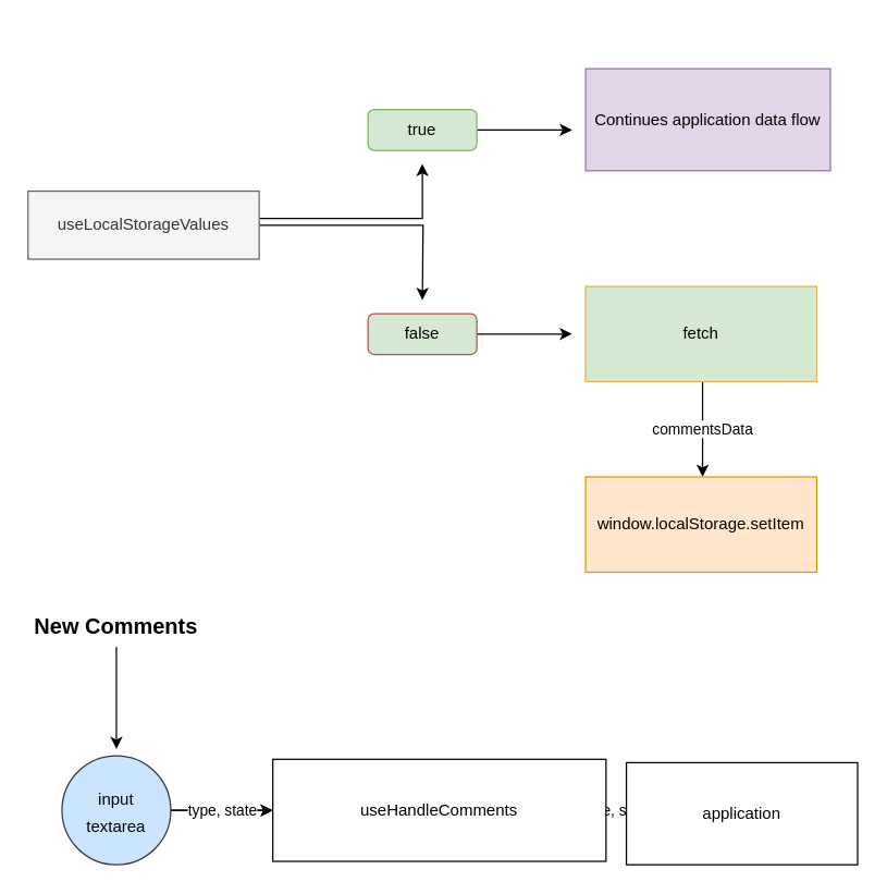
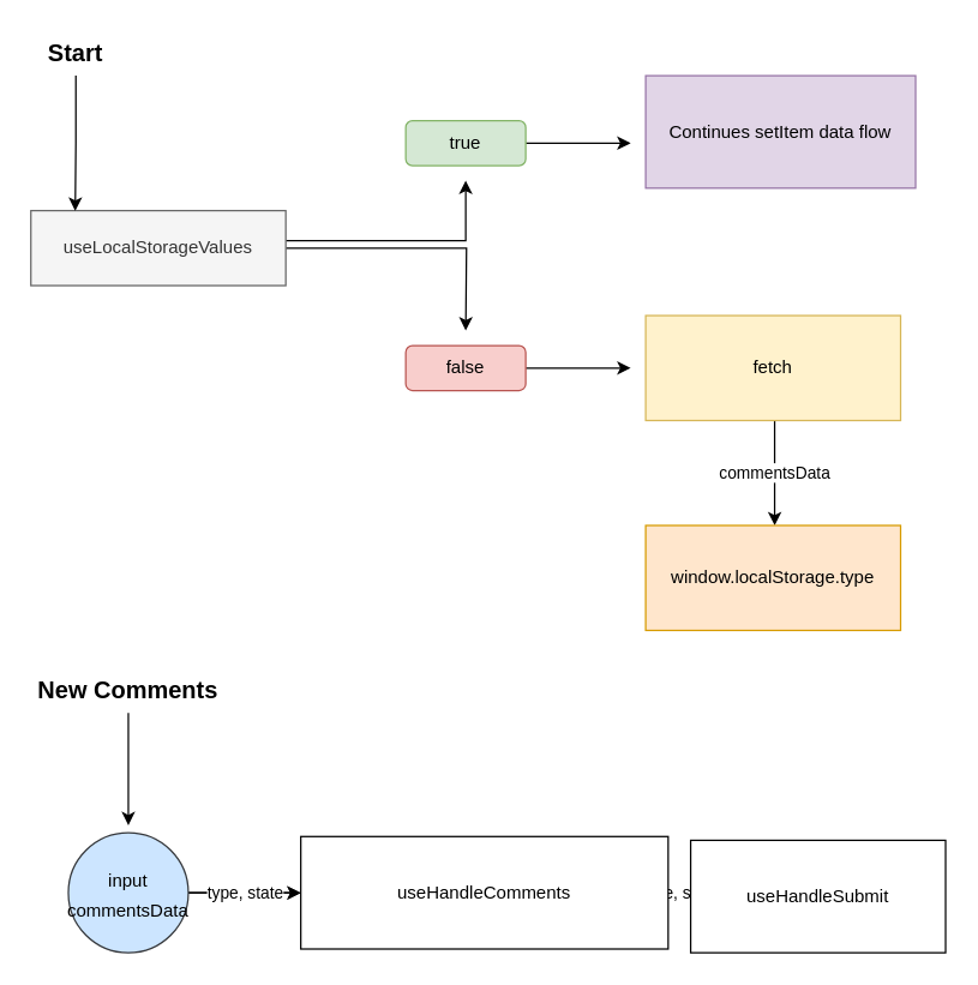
+ <mxCell id="14" value="&lt;b&gt;Start&lt;/b&gt;" style="text;html=1;strokeColor=none;fillColor=none;align=center;verticalAlign=middle;whiteSpace=wrap;rounded=0;fontSize=16;" parent="1" vertex="1"><mxGeometry x="20" y="20" width="60" height="30" as="geometry" /></mxCell>
- <mxCell id="9" value="Continues application data flow" style="rounded=0;whiteSpace=wrap;html=1;fillColor=#e1d5e7;strokeColor=#9673a6;" parent="1" vertex="1"><mxGeometry x="430" y="50" width="180" height="75" as="geometry" /></mxCell>
+ <mxCell id="9" value="Continues setItem data flow" style="rounded=0;whiteSpace=wrap;html=1;fillColor=#e1d5e7;strokeColor=#9673a6;" parent="1" vertex="1"><mxGeometry x="430" y="50" width="180" height="75" as="geometry" /></mxCell>
+ <mxCell id="13" style="edgeStyle=orthogonalEdgeStyle;rounded=0;orthogonalLoop=1;jettySize=auto;html=1;entryX=0.174;entryY=0.003;entryDx=0;entryDy=0;entryPerimeter=0;fontSize=16;" parent="1" source="14" target="4" edge="1"><mxGeometry relative="1" as="geometry" /></mxCell>
- <mxCell id="8" value="false" style="rounded=1;whiteSpace=wrap;html=1;fillColor=#d5e8d4;strokeColor=#b85450;" parent="1" vertex="1"><mxGeometry x="270" y="230" width="80" height="30" as="geometry" /></mxCell>
+ <mxCell id="8" value="false" style="rounded=1;whiteSpace=wrap;html=1;fillColor=#f8cecc;strokeColor=#b85450;" parent="1" vertex="1"><mxGeometry x="270" y="230" width="80" height="30" as="geometry" /></mxCell>
- <mxCell id="11" value="fetch" style="rounded=0;whiteSpace=wrap;html=1;fillColor=#d5e8d4;strokeColor=#d6b656;" parent="1" vertex="1"><mxGeometry x="430" y="210" width="170" height="70" as="geometry" /></mxCell>
+ <mxCell id="11" value="fetch" style="rounded=0;whiteSpace=wrap;html=1;fillColor=#fff2cc;strokeColor=#d6b656;" parent="1" vertex="1"><mxGeometry x="430" y="210" width="170" height="70" as="geometry" /></mxCell>
- <mxCell id="12" value="window.localStorage.setItem" style="rounded=0;whiteSpace=wrap;html=1;fillColor=#ffe6cc;strokeColor=#d79b00;" parent="1" vertex="1"><mxGeometry x="430" y="350" width="170" height="70" as="geometry" /></mxCell>
+ <mxCell id="12" value="window.localStorage.type" style="rounded=0;whiteSpace=wrap;html=1;fillColor=#ffe6cc;strokeColor=#d79b00;" parent="1" vertex="1"><mxGeometry x="430" y="350" width="170" height="70" as="geometry" /></mxCell>
- <mxCell id="19" value="&lt;font style=&quot;font-size: 12px;&quot;&gt;input&lt;br&gt;textarea&lt;br&gt;&lt;/font&gt;" style="ellipse;whiteSpace=wrap;html=1;aspect=fixed;fontSize=16;fillColor=#cce5ff;strokeColor=#36393d;" parent="1" vertex="1"><mxGeometry x="45" y="555" width="80" height="80" as="geometry" /></mxCell>
+ <mxCell id="19" value="&lt;font style=&quot;font-size: 12px;&quot;&gt;input&lt;br&gt;commentsData&lt;br&gt;&lt;/font&gt;" style="ellipse;whiteSpace=wrap;html=1;aspect=fixed;fontSize=16;fillColor=#cce5ff;strokeColor=#36393d;" parent="1" vertex="1"><mxGeometry x="45" y="555" width="80" height="80" as="geometry" /></mxCell>
- <mxCell id="22" value="application" style="rounded=0;whiteSpace=wrap;html=1;fontSize=12;" parent="1" vertex="1"><mxGeometry x="460" y="560" width="170" height="75" as="geometry" /></mxCell>
+ <mxCell id="22" value="useHandleSubmit" style="rounded=0;whiteSpace=wrap;html=1;fontSize=12;" parent="1" vertex="1"><mxGeometry x="460" y="560" width="170" height="75" as="geometry" /></mxCell>
